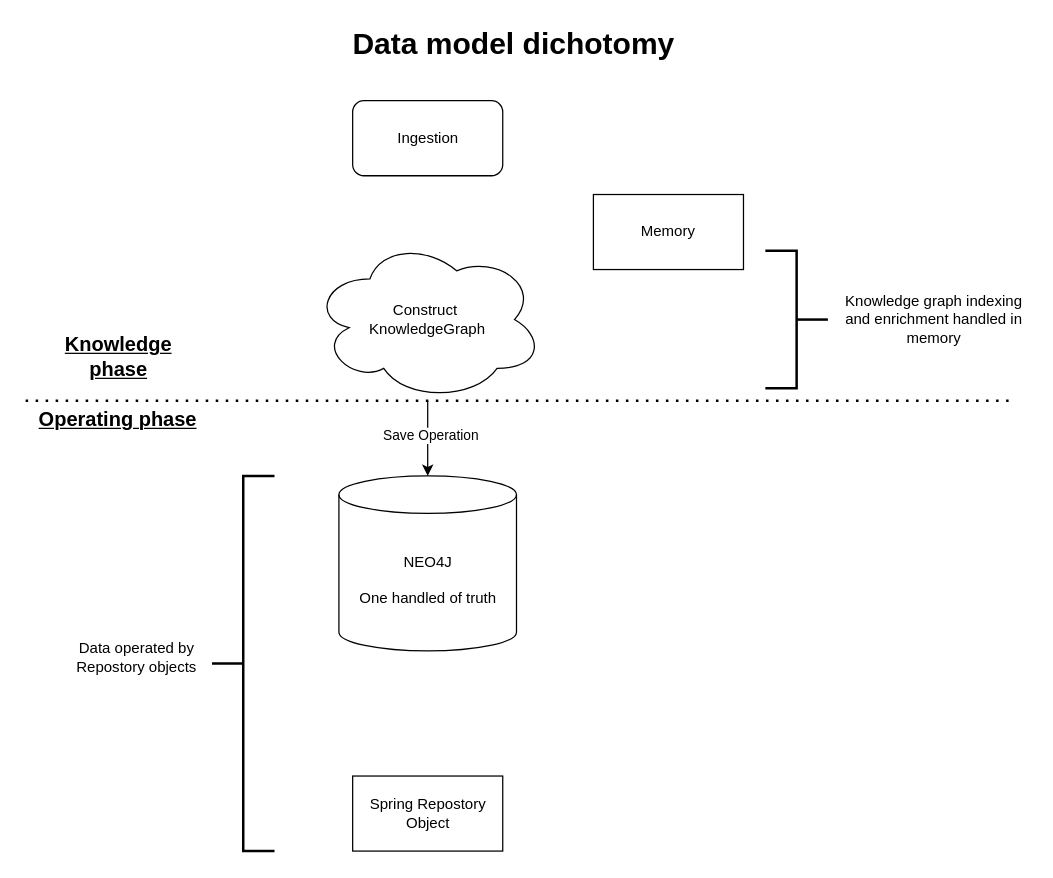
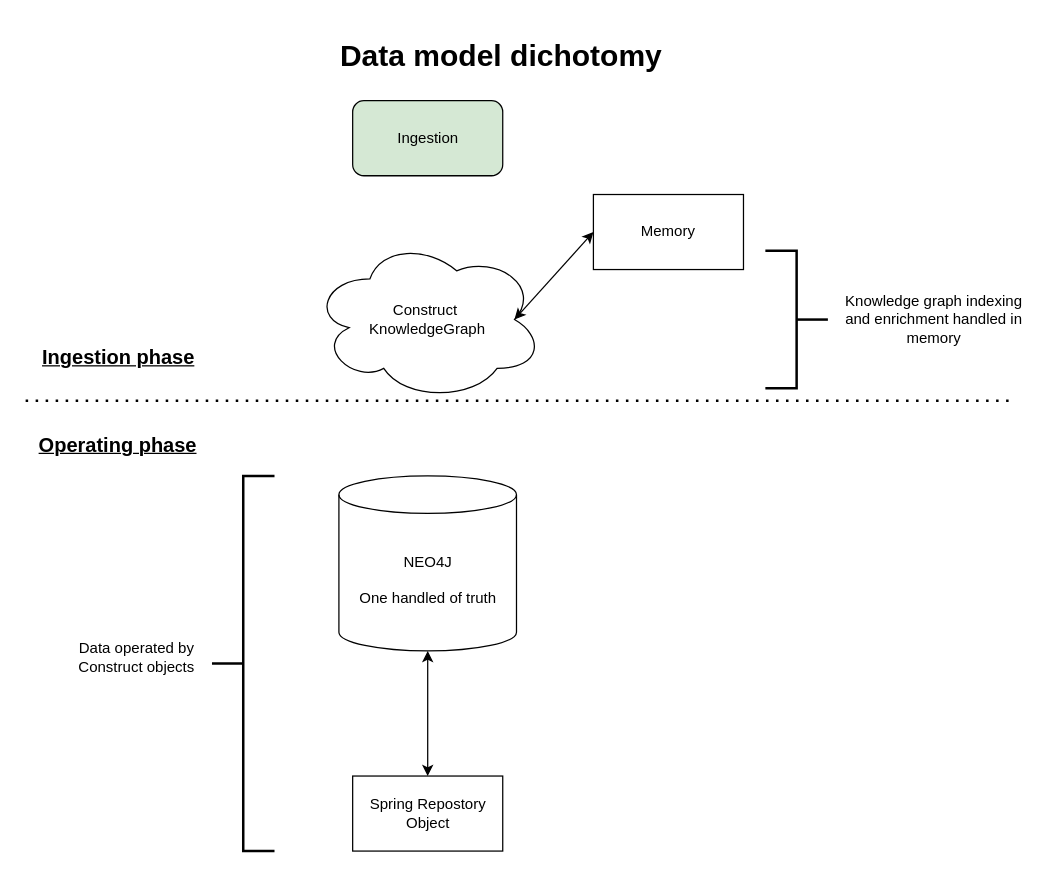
- <mxCell id="15" value="&lt;b&gt;&lt;font style=&quot;font-size: 24px;&quot;&gt;Data model dichotomy&lt;/font&gt;&lt;/b&gt;" style="text;html=1;align=center;verticalAlign=middle;whiteSpace=wrap;rounded=0;" parent="1" vertex="1"><mxGeometry x="277.5" y="20" width="265" height="30" as="geometry" /></mxCell>
+ <mxCell id="15" value="&lt;b&gt;&lt;font style=&quot;font-size: 24px;&quot;&gt;Data model dichotomy&lt;/font&gt;&lt;/b&gt;" style="text;html=1;align=center;verticalAlign=middle;whiteSpace=wrap;rounded=0;" parent="1" vertex="1"><mxGeometry x="267.5" y="30" width="265" height="30" as="geometry" /></mxCell>
- <mxCell id="3" value="Ingestion" style="rounded=1;whiteSpace=wrap;html=1;" parent="1" vertex="1"><mxGeometry x="281.5" y="80" width="120" height="60" as="geometry" /></mxCell>
+ <mxCell id="3" value="Ingestion" style="rounded=1;whiteSpace=wrap;html=1;fillColor=#d5e8d4;" parent="1" vertex="1"><mxGeometry x="281.5" y="80" width="120" height="60" as="geometry" /></mxCell>
+ <mxCell id="12" value="" style="endArrow=classic;startArrow=classic;html=1;rounded=0;entryX=0.875;entryY=0.5;entryDx=0;entryDy=0;entryPerimeter=0;exitX=0;exitY=0.5;exitDx=0;exitDy=0;" parent="1" source="11" target="6" edge="1"><mxGeometry width="50" height="50" relative="1" as="geometry"><mxPoint x="651.5" y="146.5" as="sourcePoint" /><mxPoint x="653.25" y="30" as="targetPoint" /></mxGeometry></mxCell>
- <mxCell id="17" value="&lt;b&gt;&lt;u&gt;&lt;font style=&quot;font-size: 16px;&quot;&gt;Knowledge phase&lt;/font&gt;&lt;/u&gt;&lt;/b&gt;" style="text;html=1;align=center;verticalAlign=middle;whiteSpace=wrap;rounded=0;" parent="1" vertex="1"><mxGeometry x="29" y="270" width="131" height="30" as="geometry" /></mxCell>
+ <mxCell id="17" value="&lt;b&gt;&lt;u&gt;&lt;font style=&quot;font-size: 16px;&quot;&gt;Ingestion phase&lt;/font&gt;&lt;/u&gt;&lt;/b&gt;" style="text;html=1;align=center;verticalAlign=middle;whiteSpace=wrap;rounded=0;" parent="1" vertex="1"><mxGeometry x="29" y="270" width="131" height="30" as="geometry" /></mxCell>
- <mxCell id="18" value="&lt;b&gt;&lt;u&gt;&lt;font style=&quot;font-size: 16px;&quot;&gt;Operating phase&lt;/font&gt;&lt;/u&gt;&lt;/b&gt;" style="text;html=1;align=center;verticalAlign=middle;whiteSpace=wrap;rounded=0;" parent="1" vertex="1"><mxGeometry x="29" y="320" width="130" height="30" as="geometry" /></mxCell>
+ <mxCell id="18" value="&lt;b&gt;&lt;u&gt;&lt;font style=&quot;font-size: 16px;&quot;&gt;Operating phase&lt;/font&gt;&lt;/u&gt;&lt;/b&gt;" style="text;html=1;align=center;verticalAlign=middle;whiteSpace=wrap;rounded=0;" parent="1" vertex="1"><mxGeometry x="29" y="340" width="130" height="30" as="geometry" /></mxCell>
- <mxCell id="4" value="" style="edgeStyle=orthogonalEdgeStyle;rounded=0;orthogonalLoop=1;jettySize=auto;html=1;" parent="1" source="6" target="2" edge="1"><mxGeometry relative="1" as="geometry" /></mxCell>
- <mxCell id="5" value="Save Operation" style="edgeLabel;html=1;align=center;verticalAlign=middle;resizable=0;points=[];" parent="4" vertex="1" connectable="0"><mxGeometry x="-0.1" y="2" relative="1" as="geometry"><mxPoint as="offset" /></mxGeometry></mxCell>
- <mxCell id="9" value="Data operated by Repostory objects" style="text;html=1;align=center;verticalAlign=middle;whiteSpace=wrap;rounded=0;" parent="1" vertex="1"><mxGeometry x="59" y="480" width="100" height="90" as="geometry" /></mxCell>
+ <mxCell id="9" value="Data operated by Construct objects" style="text;html=1;align=center;verticalAlign=middle;whiteSpace=wrap;rounded=0;" parent="1" vertex="1"><mxGeometry x="59" y="480" width="100" height="90" as="geometry" /></mxCell>
+ <mxCell id="7" value="" style="endArrow=classic;startArrow=classic;html=1;rounded=0;entryX=0.5;entryY=1;entryDx=0;entryDy=0;entryPerimeter=0;exitX=0.5;exitY=0;exitDx=0;exitDy=0;" parent="1" source="8" target="2" edge="1"><mxGeometry width="50" height="50" relative="1" as="geometry"><mxPoint x="340.5" y="600" as="sourcePoint" /><mxPoint x="340.5" y="550" as="targetPoint" /></mxGeometry></mxCell>
